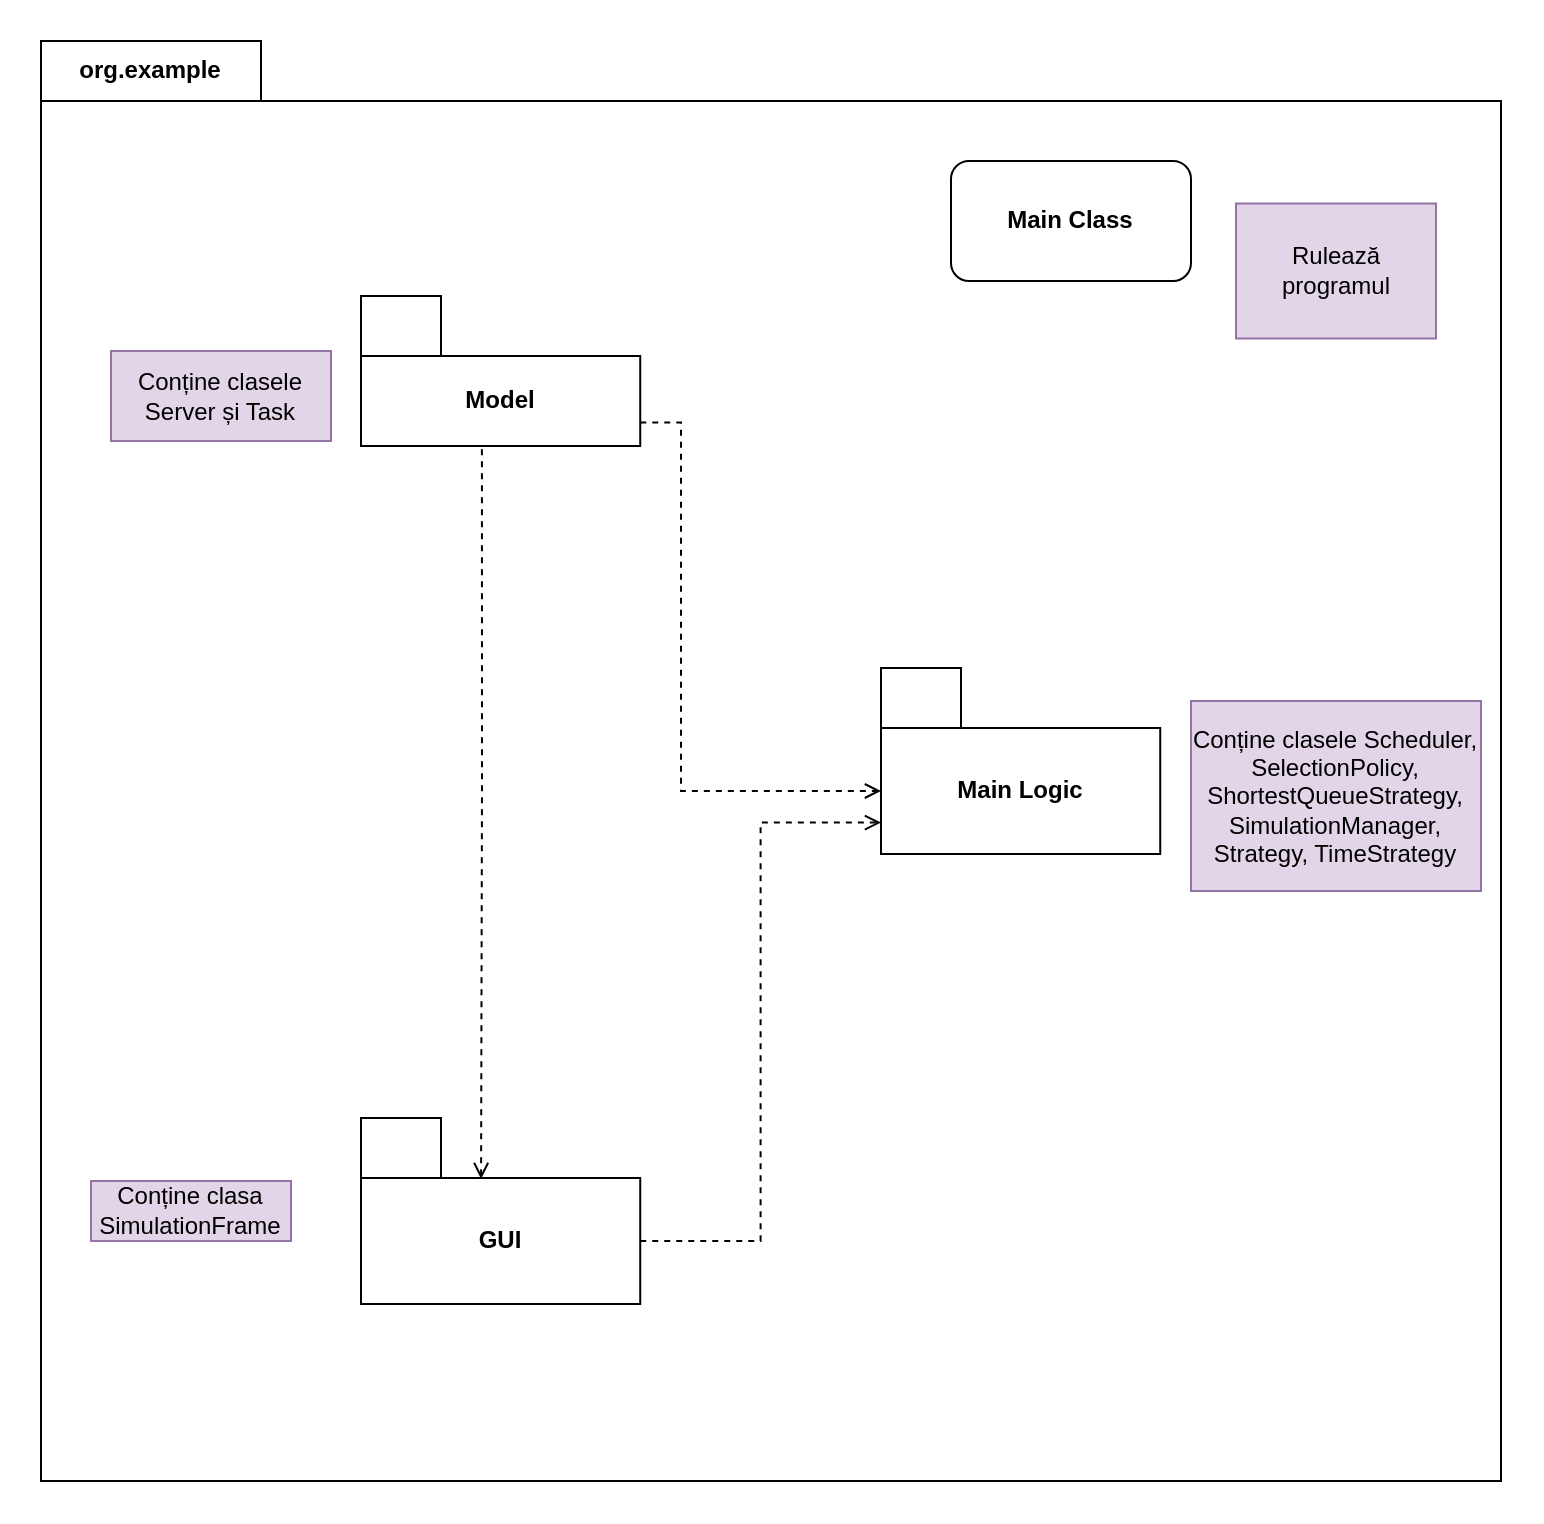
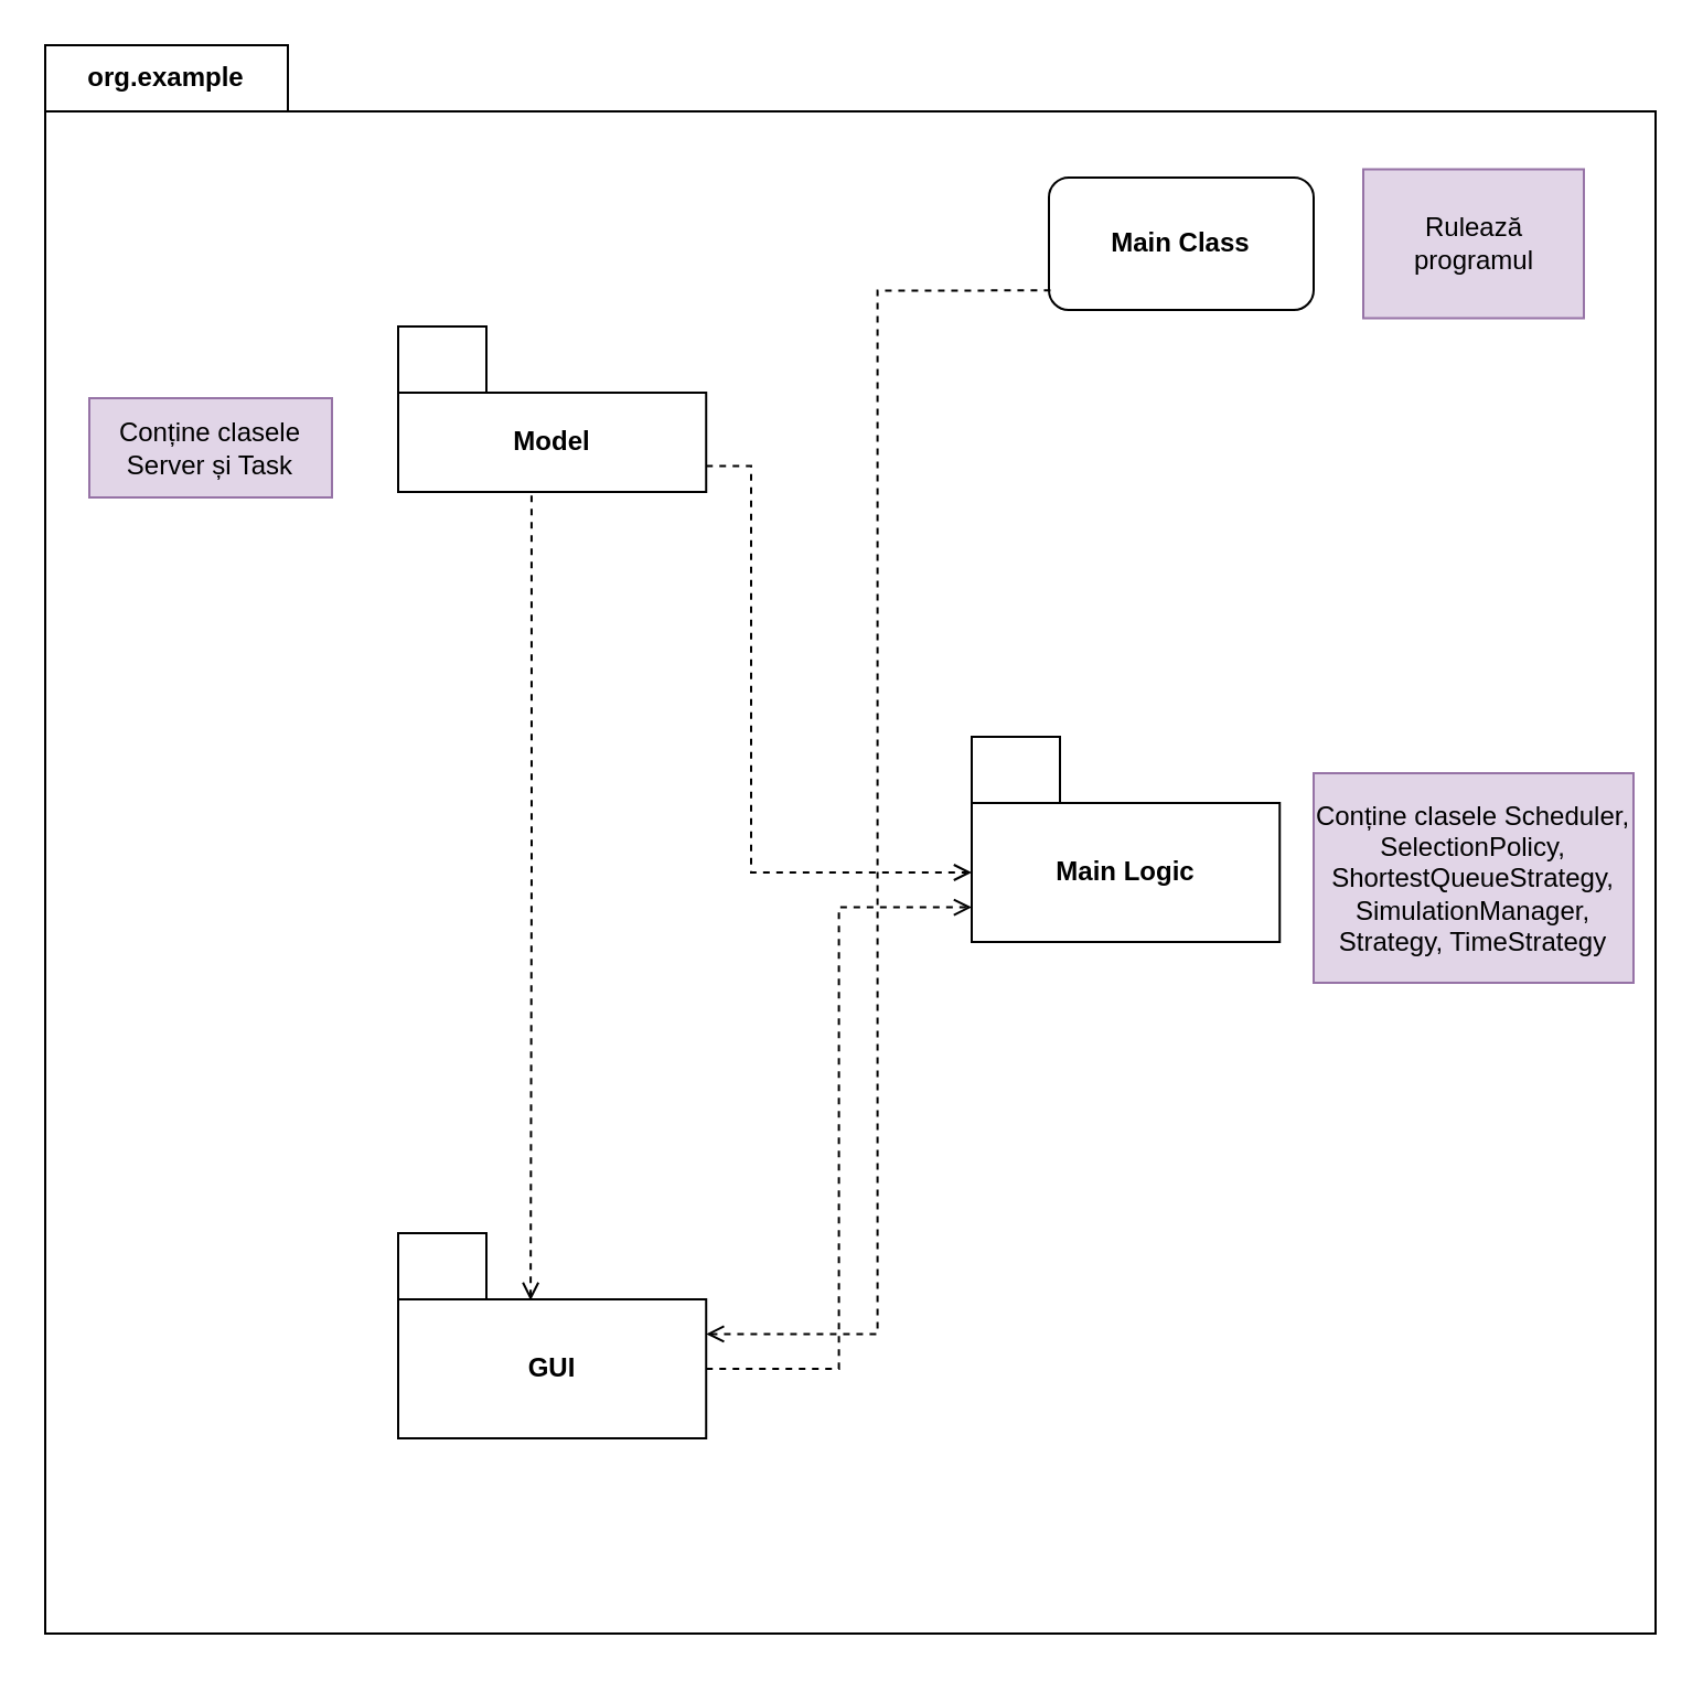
- <mxCell id="14" value="&lt;div&gt;&lt;br&gt;&lt;/div&gt;Rulează programul&lt;div&gt;&lt;br&gt;&lt;/div&gt;" style="text;html=1;align=center;verticalAlign=middle;whiteSpace=wrap;rounded=0;fillColor=#e1d5e7;strokeColor=#9673a6;" parent="2" vertex="1"><mxGeometry x="597.5" y="81.25" width="100" height="67.5" as="geometry" /></mxCell>
+ <mxCell id="14" value="&lt;div&gt;&lt;br&gt;&lt;/div&gt;Rulează programul&lt;div&gt;&lt;br&gt;&lt;/div&gt;" style="text;html=1;align=center;verticalAlign=middle;whiteSpace=wrap;rounded=0;fillColor=#e1d5e7;strokeColor=#9673a6;" parent="2" vertex="1"><mxGeometry x="597.5" y="56.25" width="100" height="67.5" as="geometry" /></mxCell>
- <mxCell id="8" value="Conține clasele Server și Task" style="text;html=1;align=center;verticalAlign=middle;whiteSpace=wrap;rounded=0;fillColor=#e1d5e7;strokeColor=#9673a6;" parent="2" vertex="1"><mxGeometry x="35" y="155" width="110" height="45" as="geometry" /></mxCell>
+ <mxCell id="8" value="Conține clasele Server și Task" style="text;html=1;align=center;verticalAlign=middle;whiteSpace=wrap;rounded=0;fillColor=#e1d5e7;strokeColor=#9673a6;" parent="2" vertex="1"><mxGeometry x="20" y="160" width="110" height="45" as="geometry" /></mxCell>
+ <mxCell id="15" style="edgeStyle=orthogonalEdgeStyle;rounded=0;orthogonalLoop=1;jettySize=auto;html=1;entryX=0;entryY=0;entryDx=139.62;entryDy=45.77;entryPerimeter=0;dashed=1;endArrow=open;endFill=0;exitX=0.006;exitY=0.853;exitDx=0;exitDy=0;exitPerimeter=0;" parent="2" source="9" target="5" edge="1"><mxGeometry relative="1" as="geometry"><mxPoint x="450" y="111" as="sourcePoint" /><mxPoint x="514.24" y="239" as="targetPoint" /></mxGeometry></mxCell>
- <mxCell id="7" value="Conține clasa&lt;div&gt;SimulationFrame&lt;/div&gt;" style="text;html=1;align=center;verticalAlign=middle;whiteSpace=wrap;rounded=0;fillColor=#e1d5e7;strokeColor=#9673a6;" parent="2" vertex="1"><mxGeometry x="25" y="570" width="100" height="30" as="geometry" /></mxCell>
